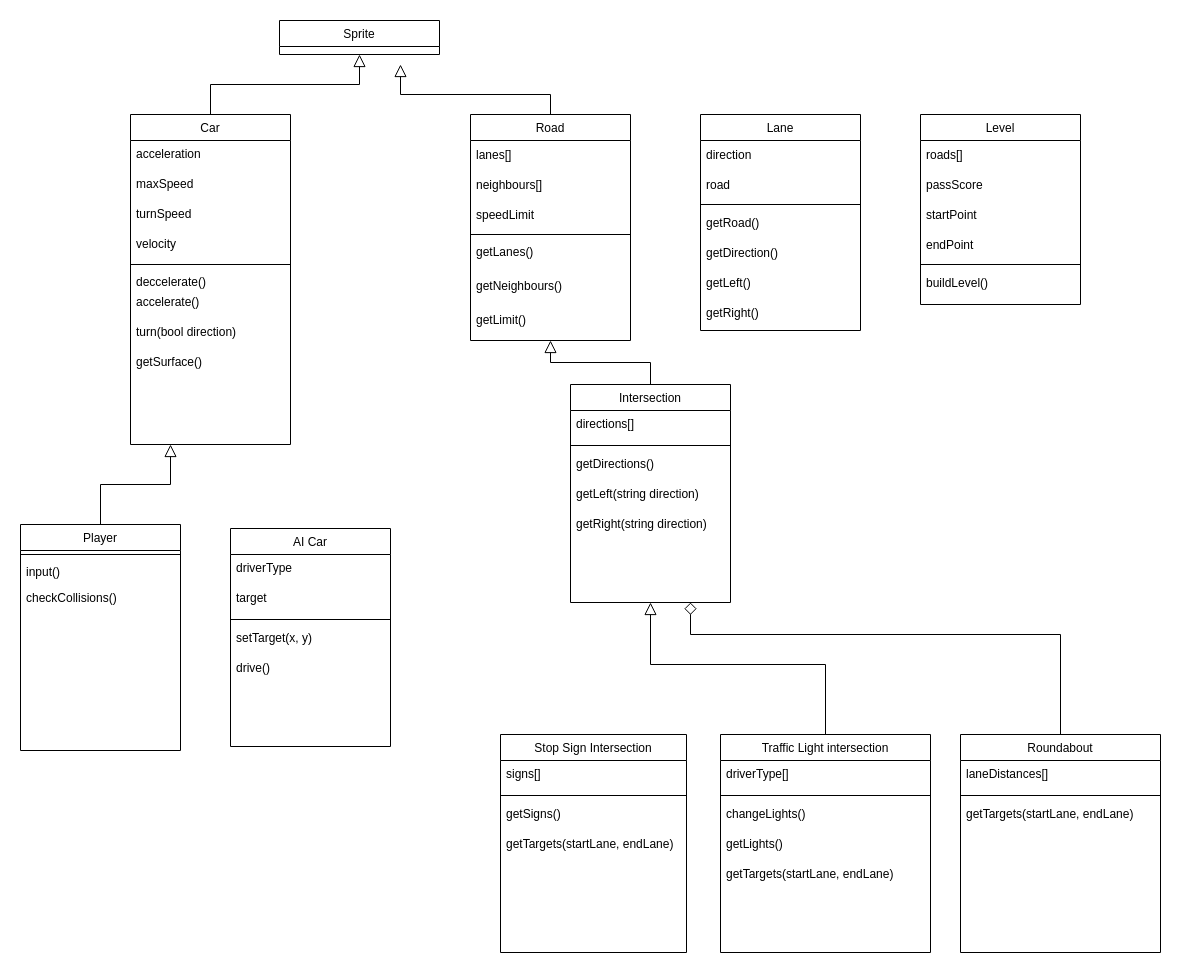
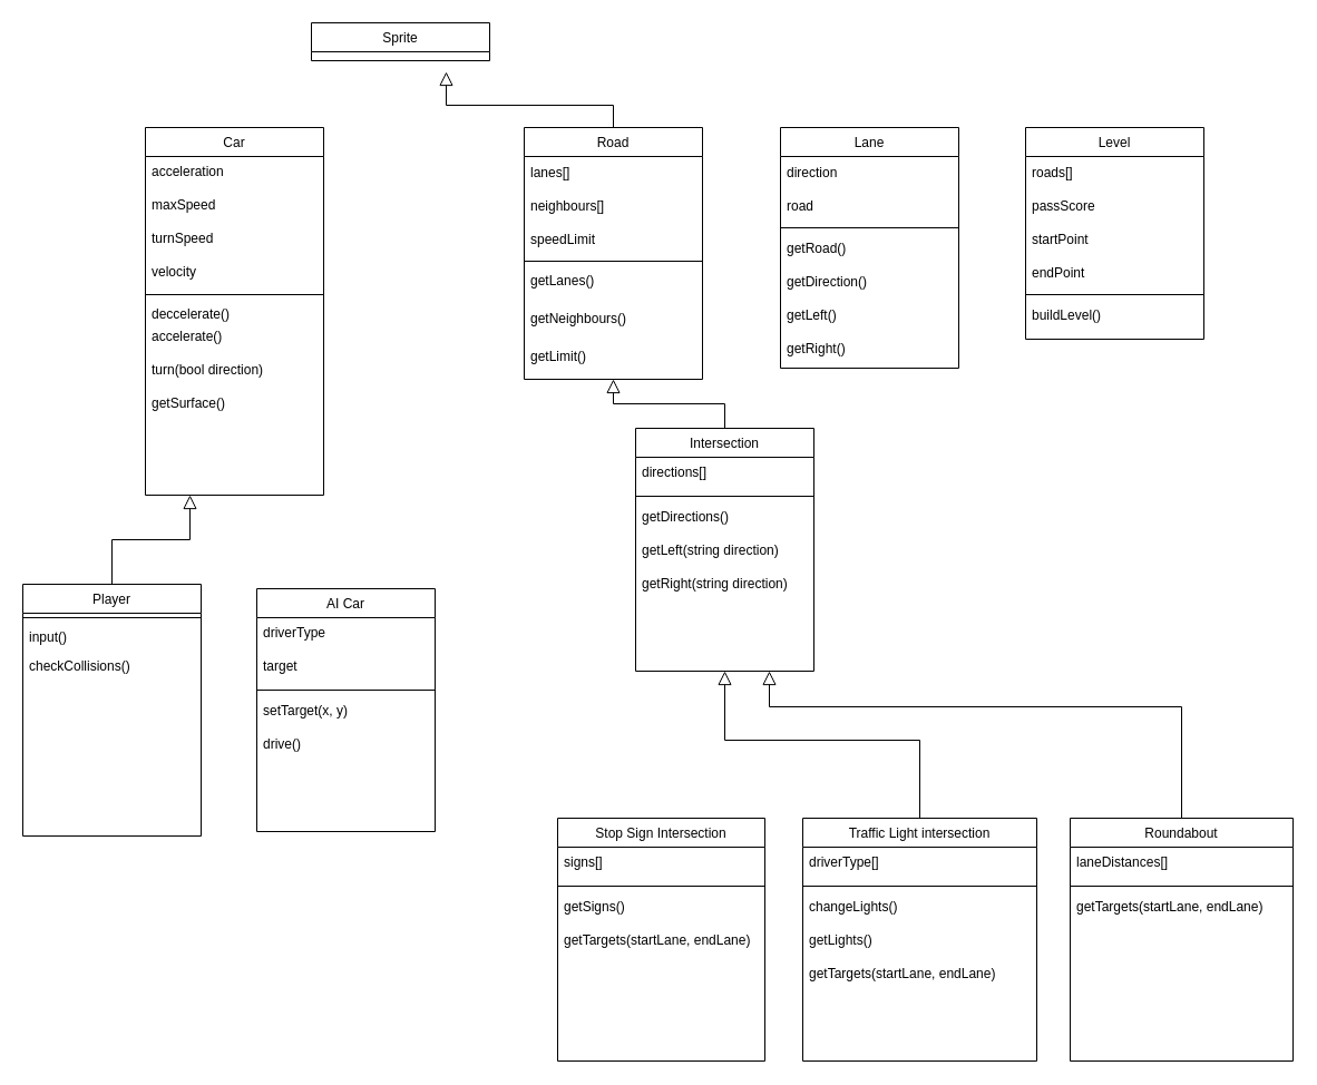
- <mxCell id="31" value="" style="endArrow=block;endSize=10;endFill=0;shadow=0;strokeWidth=1;rounded=0;edgeStyle=elbowEdgeStyle;elbow=vertical;entryX=0.5;entryY=1;entryDx=0;entryDy=0;exitX=0.5;exitY=0;exitDx=0;exitDy=0;" edge="1" parent="1" source="2" target="30"><mxGeometry width="160" relative="1" as="geometry"><mxPoint x="380" y="444" as="sourcePoint" /><mxPoint x="190" y="322" as="targetPoint" /></mxGeometry></mxCell>
- <mxCell id="64" value="" style="endArrow=diamond;endSize=10;endFill=0;shadow=0;strokeWidth=1;rounded=0;edgeStyle=elbowEdgeStyle;elbow=vertical;entryX=0.75;entryY=1;entryDx=0;entryDy=0;exitX=0.5;exitY=0;exitDx=0;exitDy=0;" edge="1" parent="1" source="53" target="32"><mxGeometry width="160" relative="1" as="geometry"><mxPoint x="820" y="564" as="sourcePoint" /><mxPoint x="730" y="444" as="targetPoint" /><Array as="points"><mxPoint x="940" y="634" /><mxPoint x="830" y="584" /></Array></mxGeometry></mxCell>
+ <mxCell id="64" value="" style="endArrow=block;endSize=10;endFill=0;shadow=0;strokeWidth=1;rounded=0;edgeStyle=elbowEdgeStyle;elbow=vertical;entryX=0.75;entryY=1;entryDx=0;entryDy=0;exitX=0.5;exitY=0;exitDx=0;exitDy=0;" edge="1" parent="1" source="53" target="32"><mxGeometry width="160" relative="1" as="geometry"><mxPoint x="820" y="564" as="sourcePoint" /><mxPoint x="730" y="444" as="targetPoint" /><Array as="points"><mxPoint x="940" y="634" /><mxPoint x="830" y="584" /></Array></mxGeometry></mxCell>
